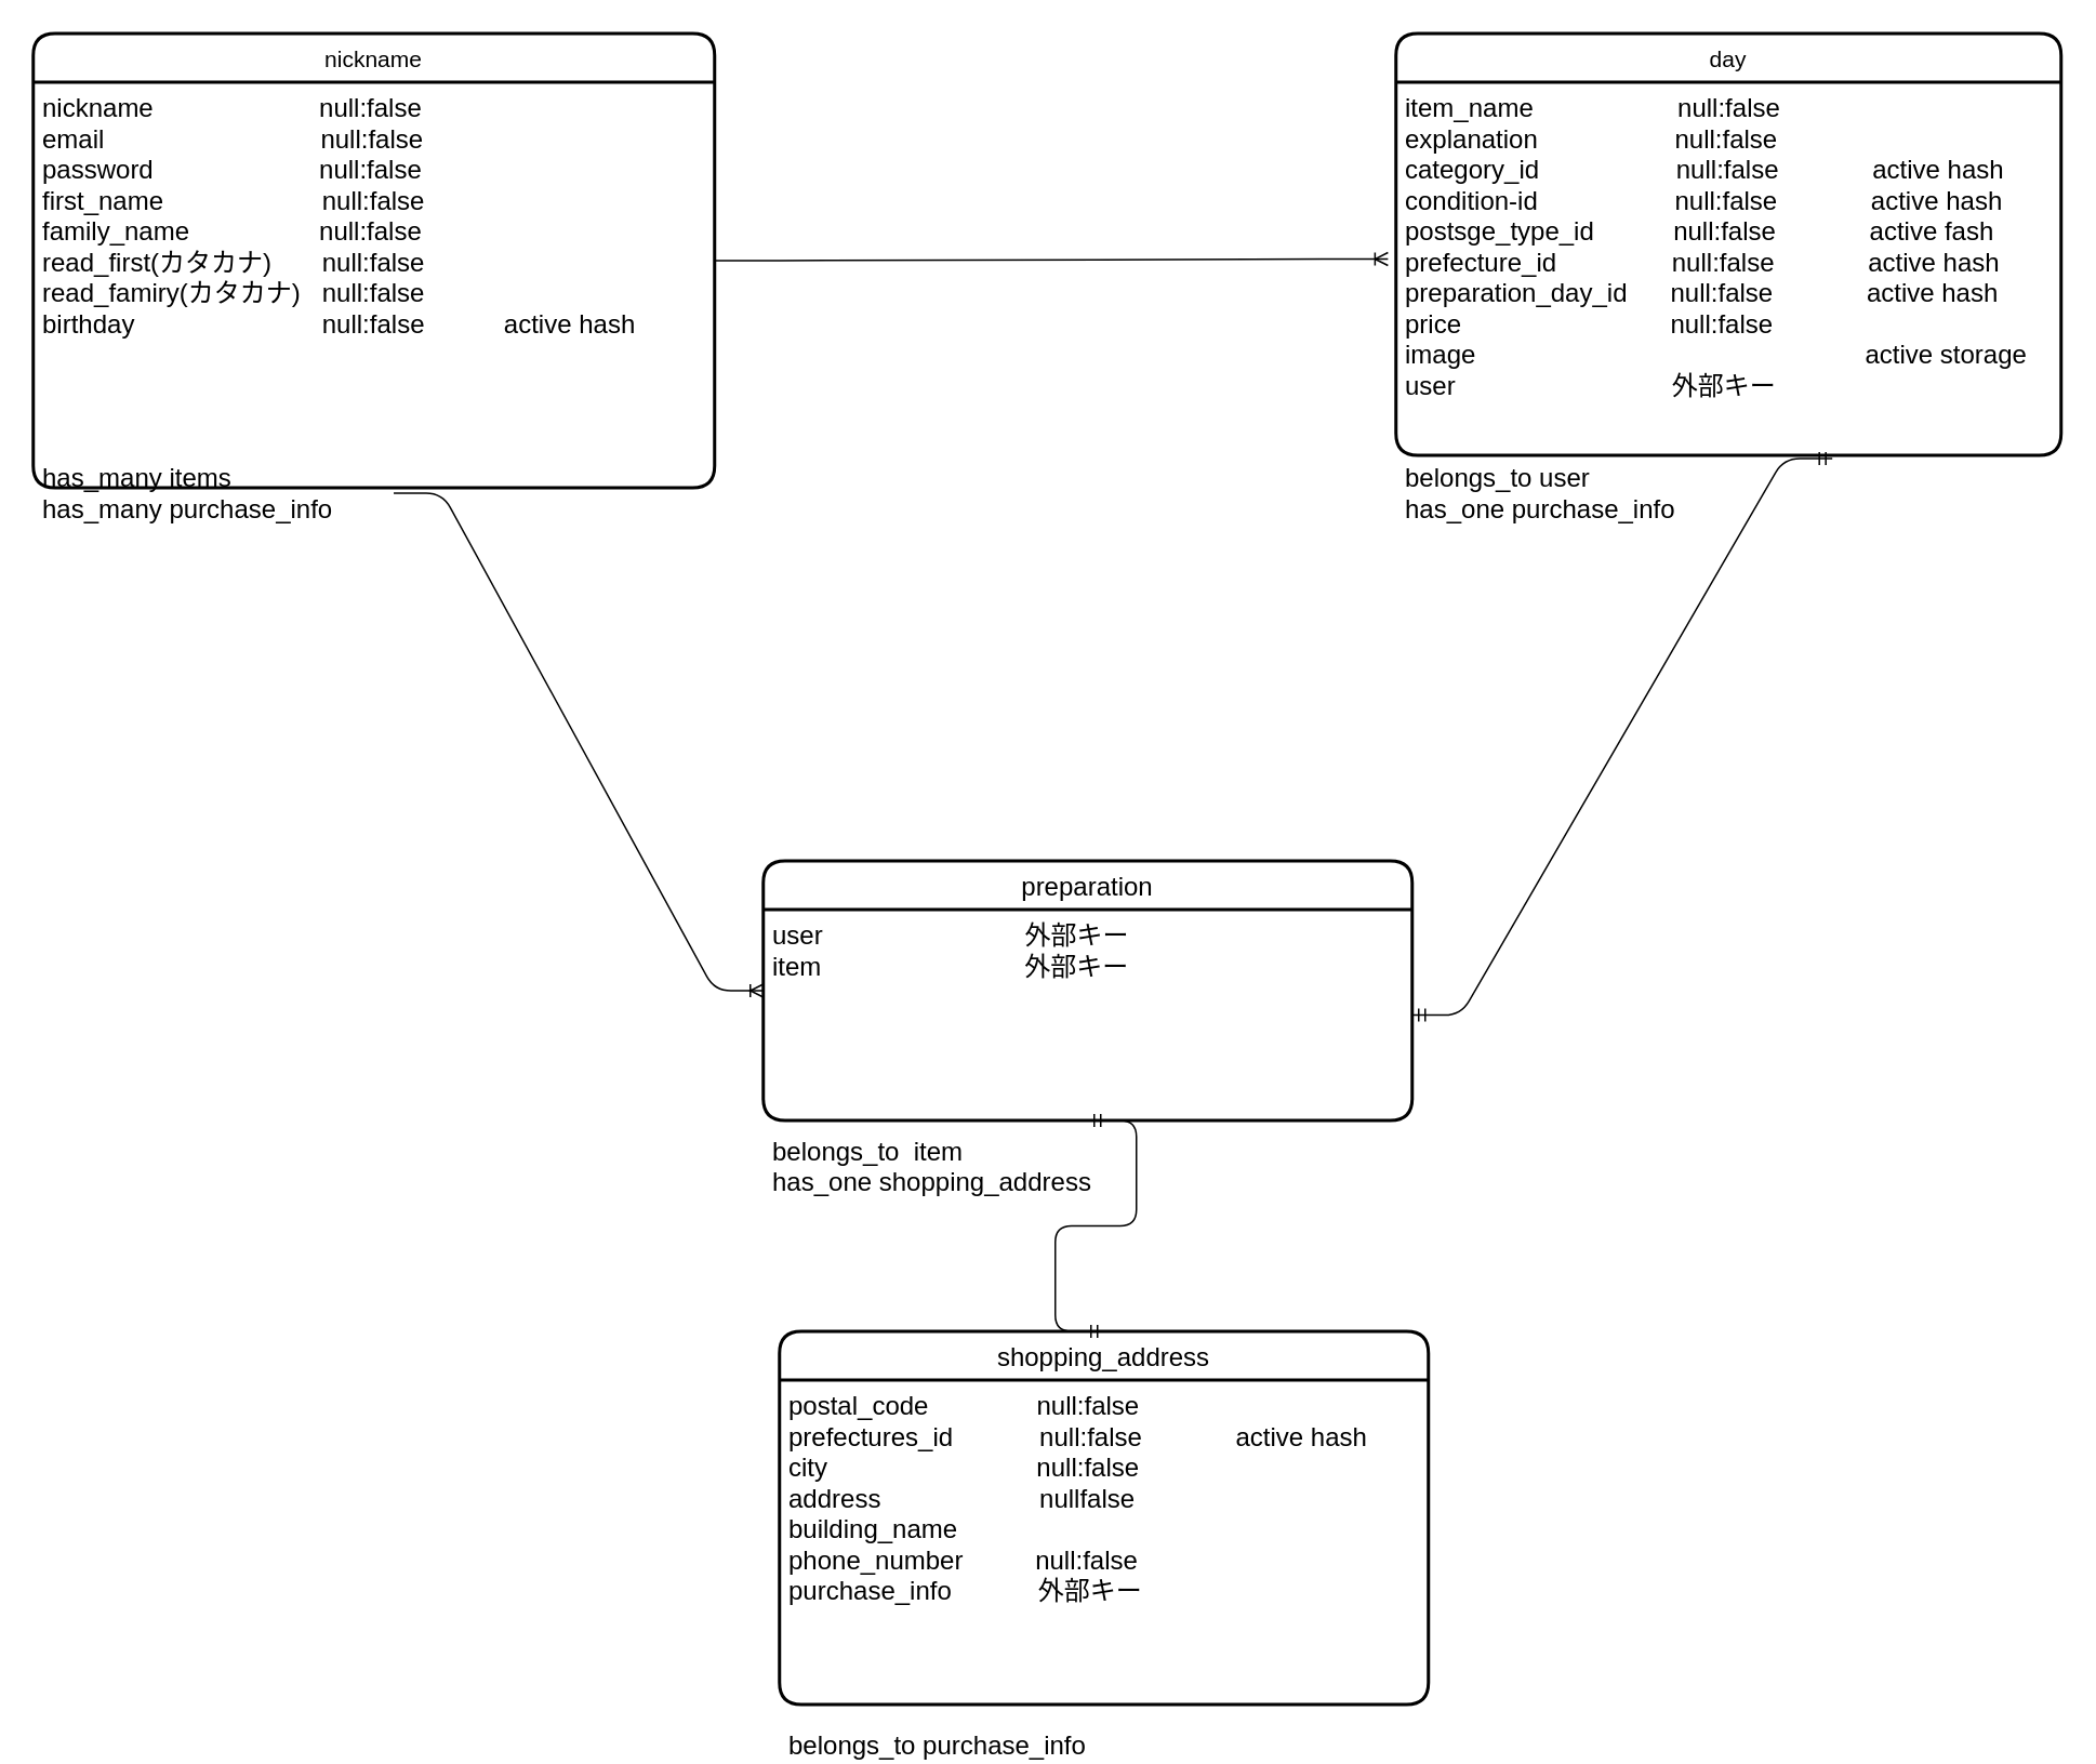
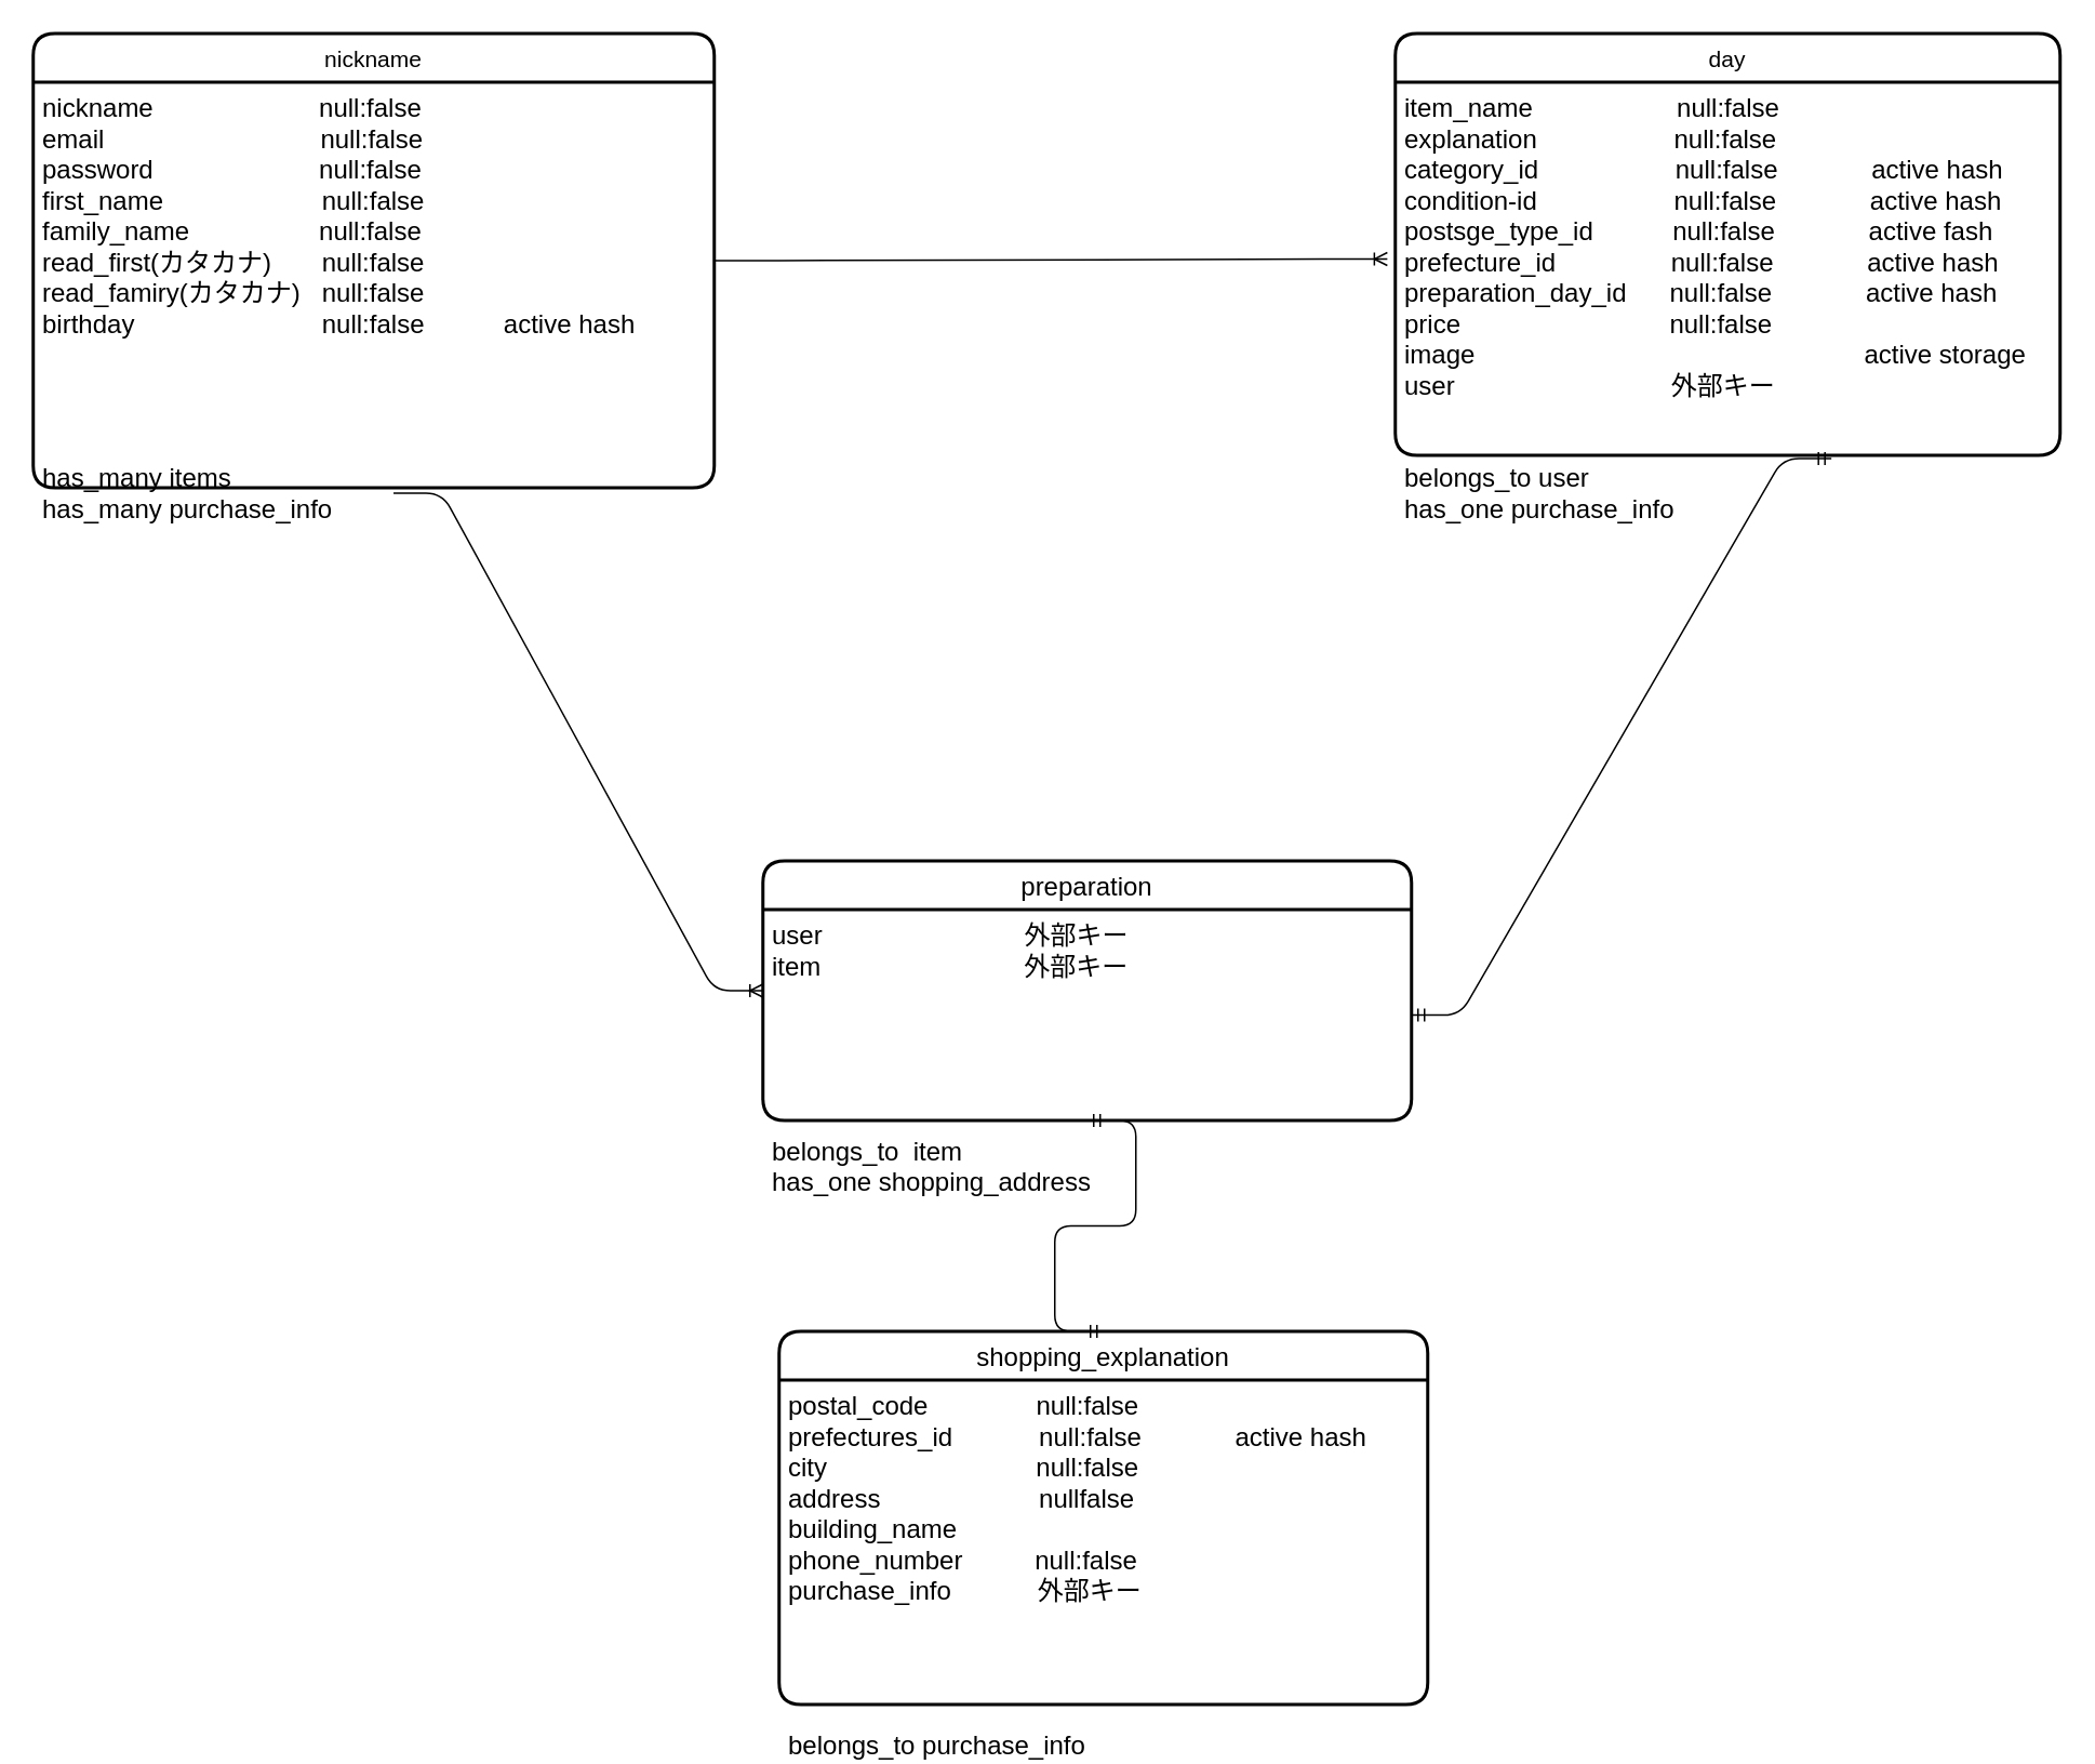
- <mxCell id="11" value="shopping_address" style="swimlane;childLayout=stackLayout;horizontal=1;startSize=30;horizontalStack=0;rounded=1;fontSize=16;fontStyle=0;strokeWidth=2;resizeParent=0;resizeLast=1;shadow=0;dashed=0;align=center;dashPattern=1 2;labelBackgroundColor=none;" parent="1" vertex="1"><mxGeometry x="480" y="820" width="400" height="230" as="geometry" /></mxCell>
+ <mxCell id="11" value="shopping_explanation" style="swimlane;childLayout=stackLayout;horizontal=1;startSize=30;horizontalStack=0;rounded=1;fontSize=16;fontStyle=0;strokeWidth=2;resizeParent=0;resizeLast=1;shadow=0;dashed=0;align=center;dashPattern=1 2;labelBackgroundColor=none;" parent="1" vertex="1"><mxGeometry x="480" y="820" width="400" height="230" as="geometry" /></mxCell>
